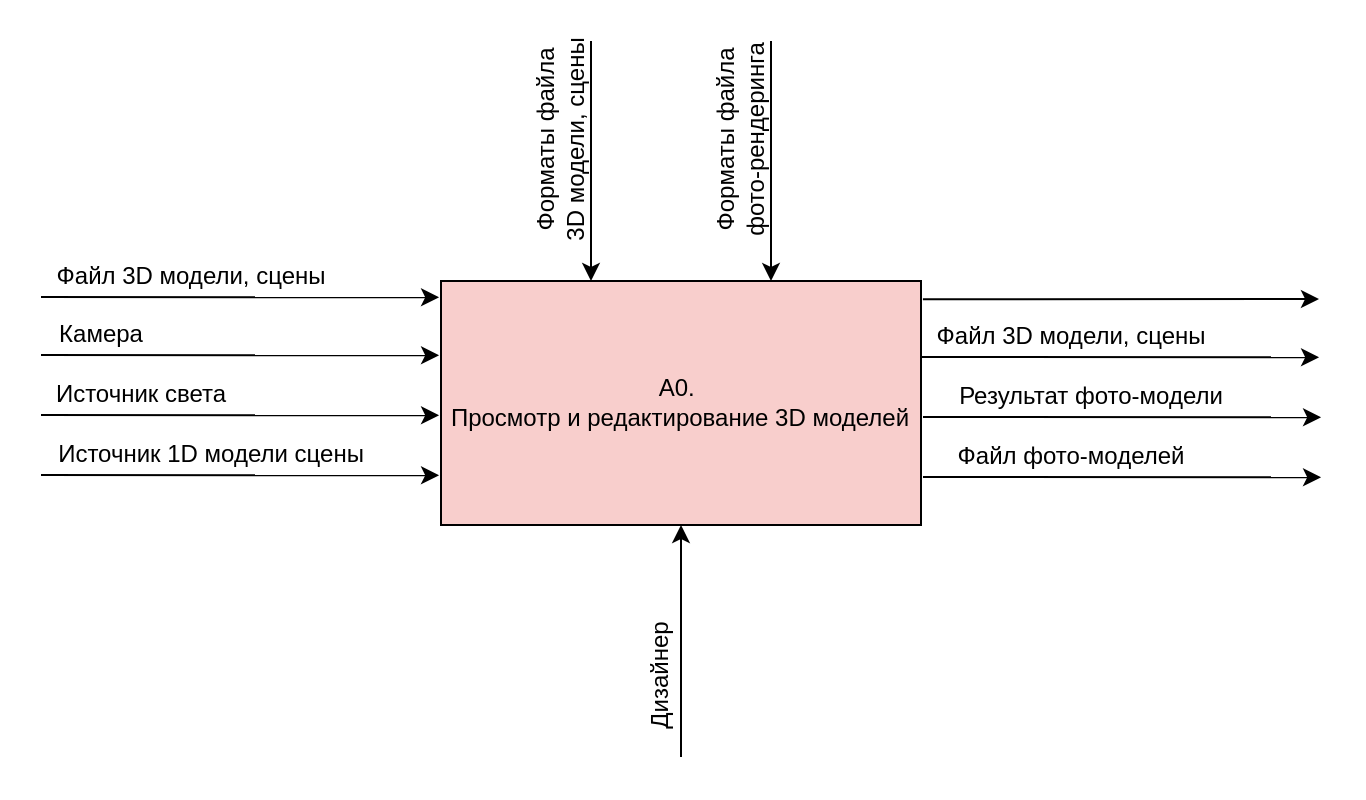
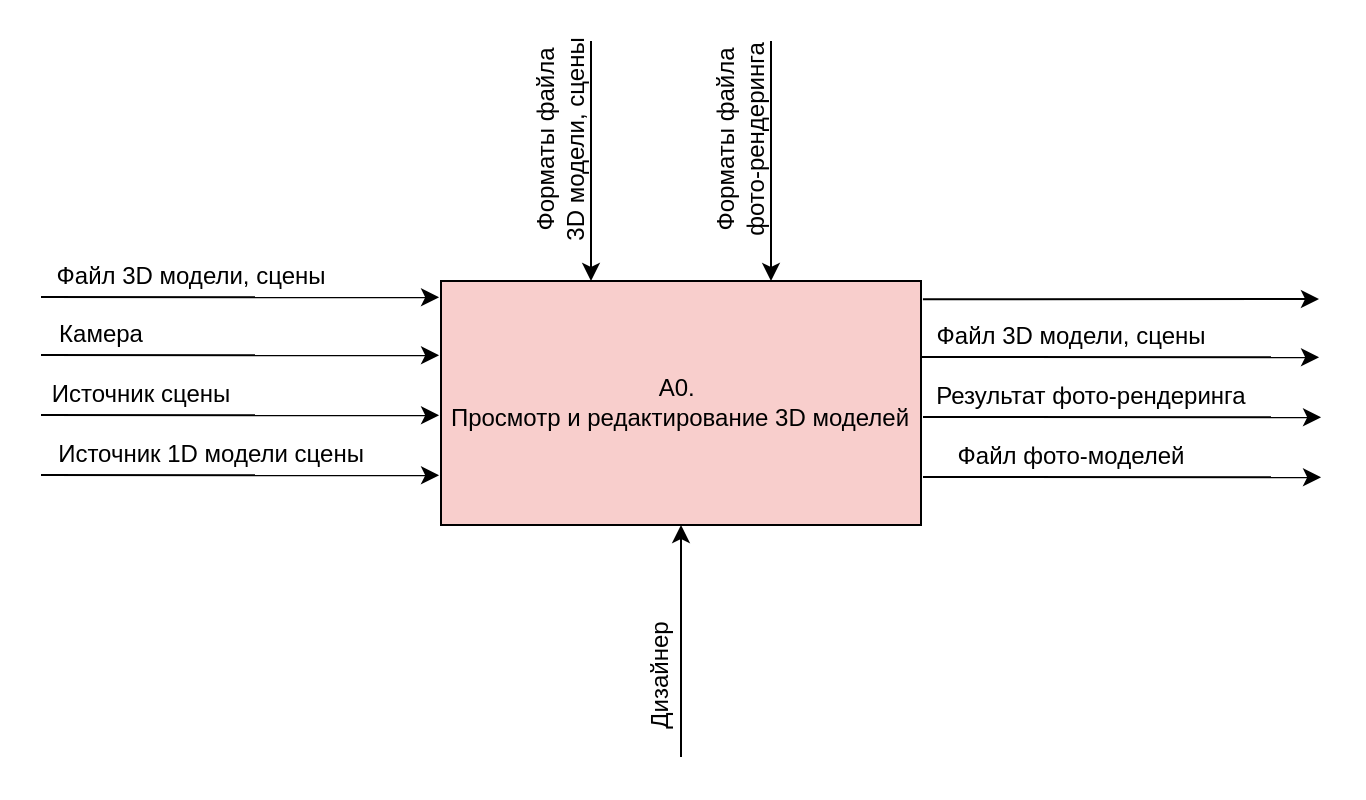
- <mxCell id="21" value="Источник света" style="text;html=1;align=center;verticalAlign=middle;resizable=0;points=[];autosize=1;strokeColor=none;" vertex="1" parent="1"><mxGeometry x="20" y="187" width="100" height="20" as="geometry" /></mxCell>
+ <mxCell id="21" value="Источник сцены" style="text;html=1;align=center;verticalAlign=middle;resizable=0;points=[];autosize=1;strokeColor=none;" vertex="1" parent="1"><mxGeometry x="20" y="187" width="100" height="20" as="geometry" /></mxCell>
- <mxCell id="13" value="Результат фото-модели" style="text;html=1;align=center;verticalAlign=middle;resizable=0;points=[];autosize=1;strokeColor=none;" vertex="1" parent="1"><mxGeometry x="460" y="188" width="170" height="20" as="geometry" /></mxCell>
+ <mxCell id="13" value="Результат фото-рендеринга" style="text;html=1;align=center;verticalAlign=middle;resizable=0;points=[];autosize=1;strokeColor=none;" vertex="1" parent="1"><mxGeometry x="460" y="188" width="170" height="20" as="geometry" /></mxCell>
